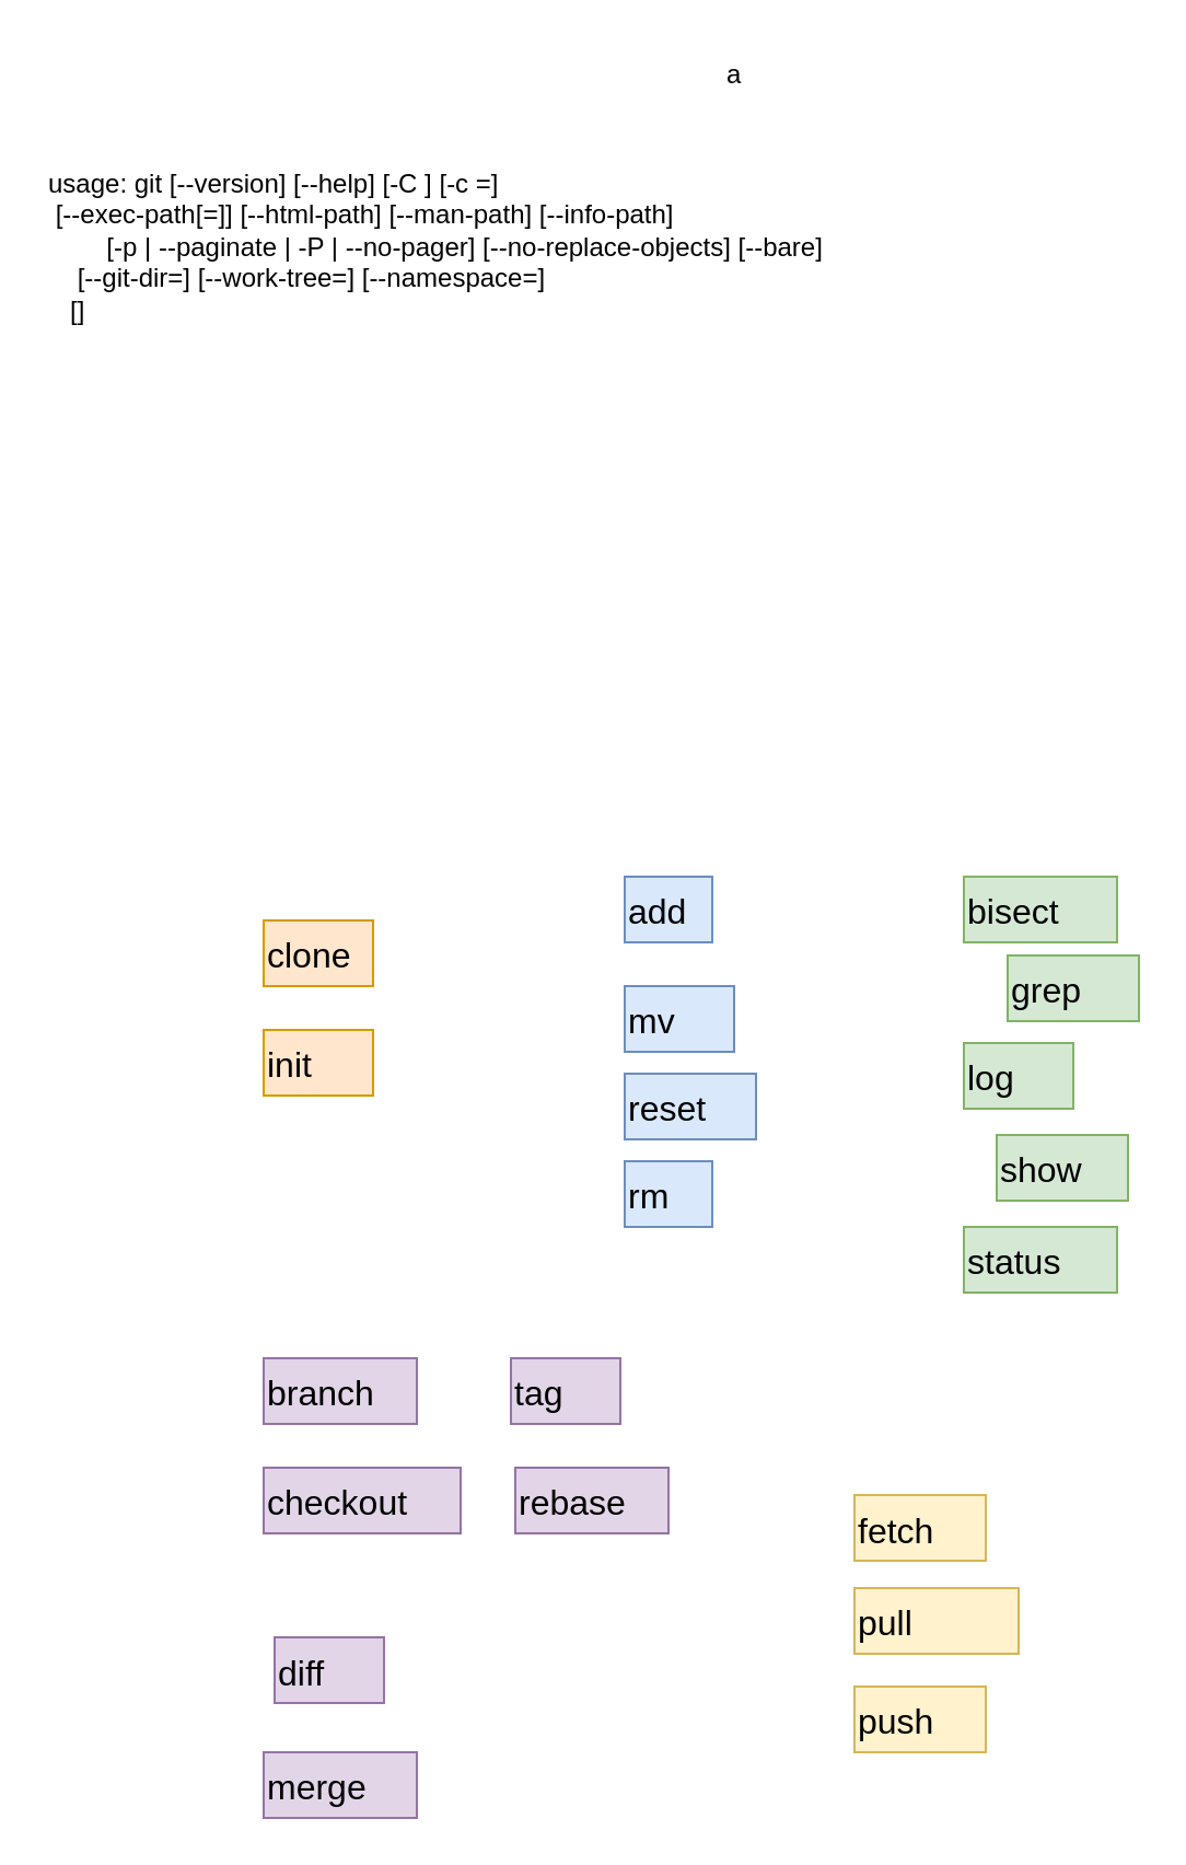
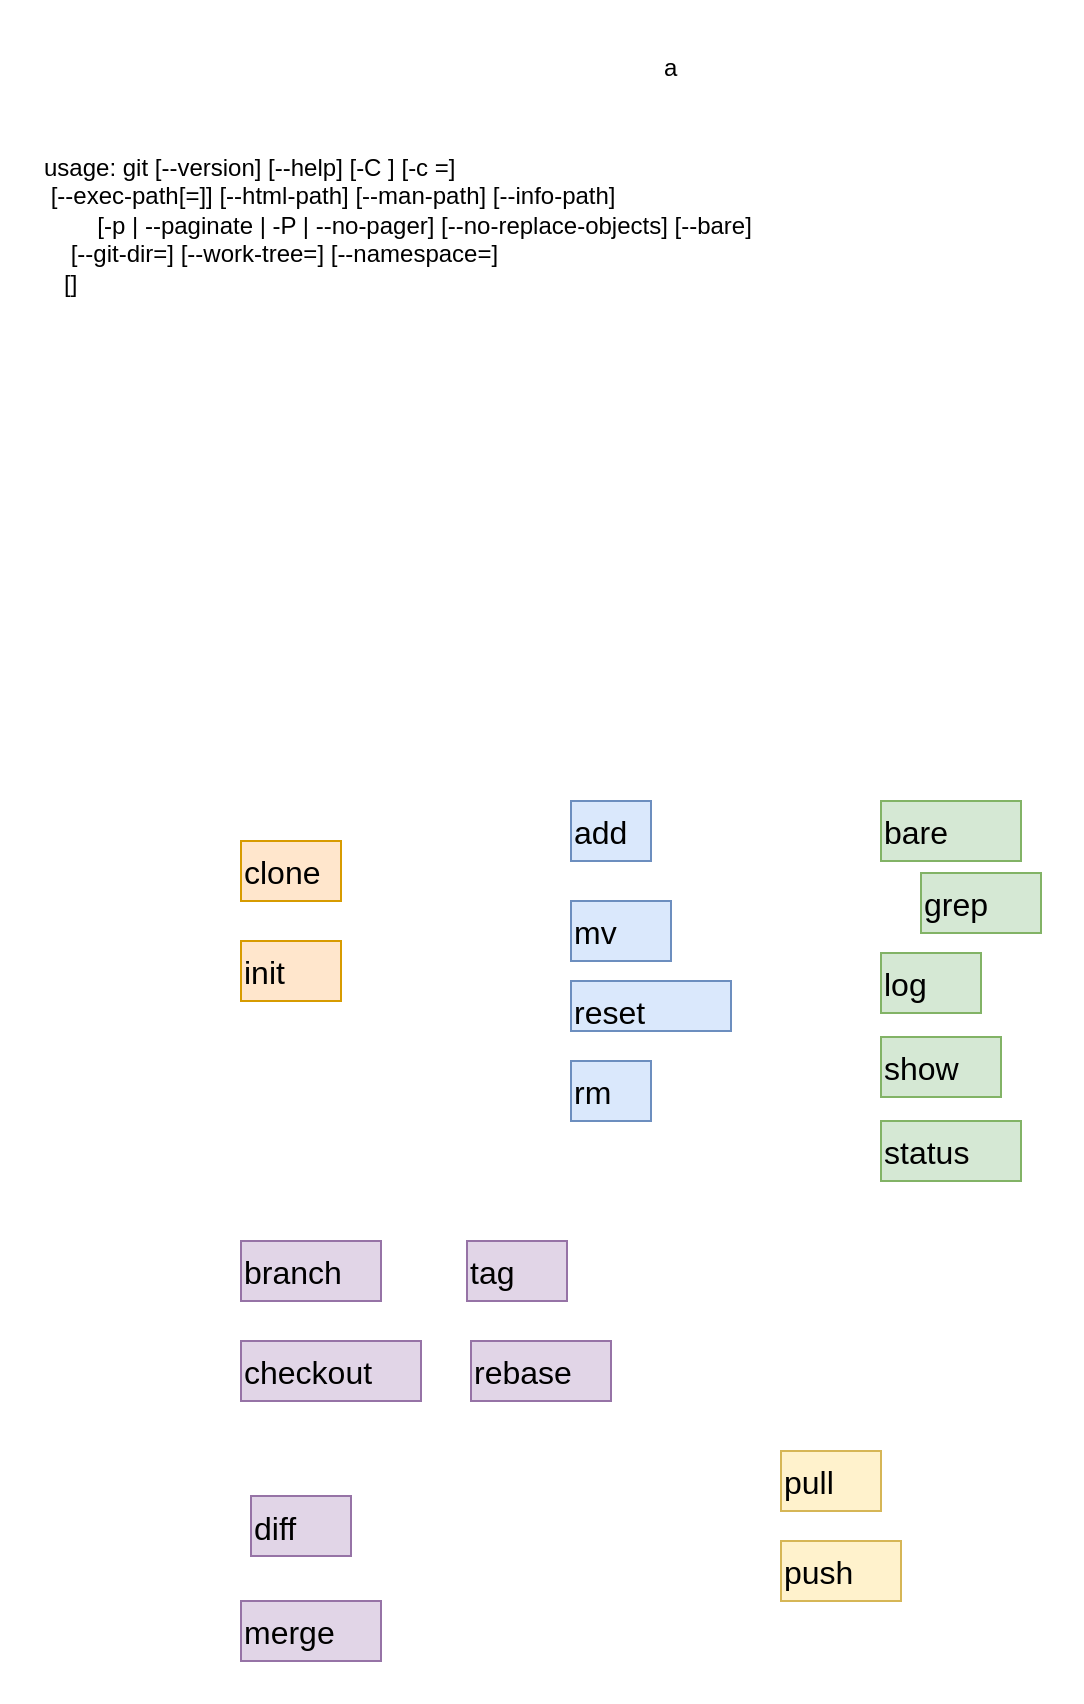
- <mxCell id="10" value="bisect" style="text;html=1;fontSize=16;fillColor=#d5e8d4;strokeColor=#82b366;" vertex="1" parent="1"><mxGeometry x="440" y="400" width="70" height="30" as="geometry" /></mxCell>
+ <mxCell id="10" value="bare" style="text;html=1;fontSize=16;fillColor=#d5e8d4;strokeColor=#82b366;" vertex="1" parent="1"><mxGeometry x="440" y="400" width="70" height="30" as="geometry" /></mxCell>
- <mxCell id="8" value="reset" style="text;html=1;fontSize=16;fillColor=#dae8fc;strokeColor=#6c8ebf;" vertex="1" parent="1"><mxGeometry x="285" y="490" width="60" height="30" as="geometry" /></mxCell>
+ <mxCell id="8" value="reset" style="text;html=1;fontSize=16;fillColor=#dae8fc;strokeColor=#6c8ebf;" vertex="1" parent="1"><mxGeometry x="285" y="490" width="80" height="25" as="geometry" /></mxCell>
- <mxCell id="13" value="show" style="text;html=1;fontSize=16;fillColor=#d5e8d4;strokeColor=#82b366;" vertex="1" parent="1"><mxGeometry x="455" y="518" width="60" height="30" as="geometry" /></mxCell>
+ <mxCell id="13" value="show" style="text;html=1;fontSize=16;fillColor=#d5e8d4;strokeColor=#82b366;" vertex="1" parent="1"><mxGeometry x="440" y="518" width="60" height="30" as="geometry" /></mxCell>
- <mxCell id="21" value="fetch" style="text;html=1;fontSize=16;fillColor=#fff2cc;strokeColor=#d6b656;" vertex="1" parent="1"><mxGeometry x="390" y="682.5" width="60" height="30" as="geometry" /></mxCell>
- <mxCell id="22" value="pull" style="text;html=1;fontSize=16;fillColor=#fff2cc;strokeColor=#d6b656;" vertex="1" parent="1"><mxGeometry x="390" y="725" width="75" height="30" as="geometry" /></mxCell>
+ <mxCell id="22" value="pull" style="text;html=1;fontSize=16;fillColor=#fff2cc;strokeColor=#d6b656;" vertex="1" parent="1"><mxGeometry x="390" y="725" width="50" height="30" as="geometry" /></mxCell>
